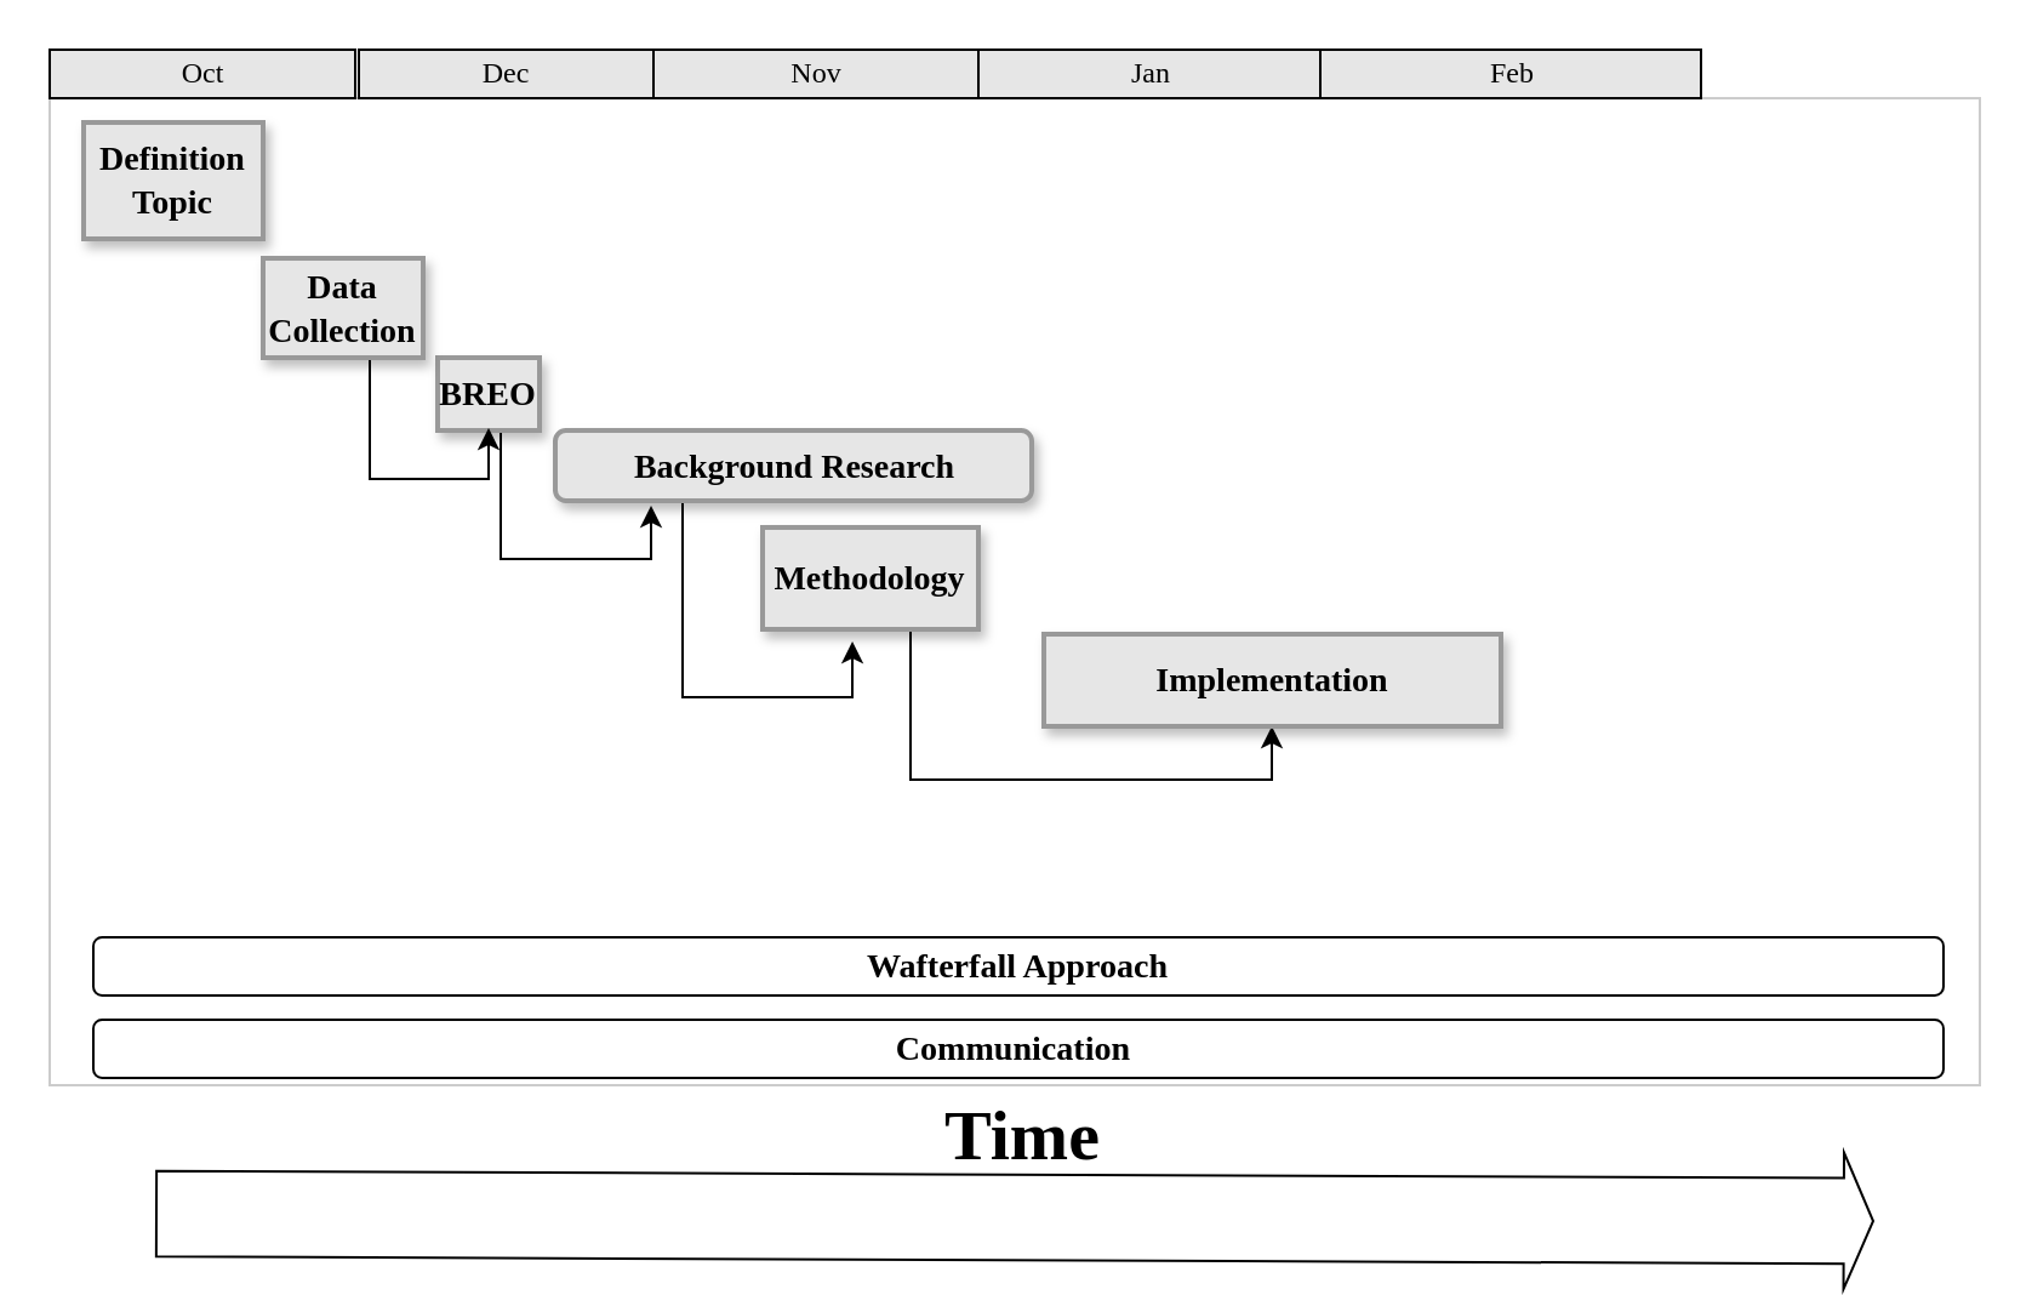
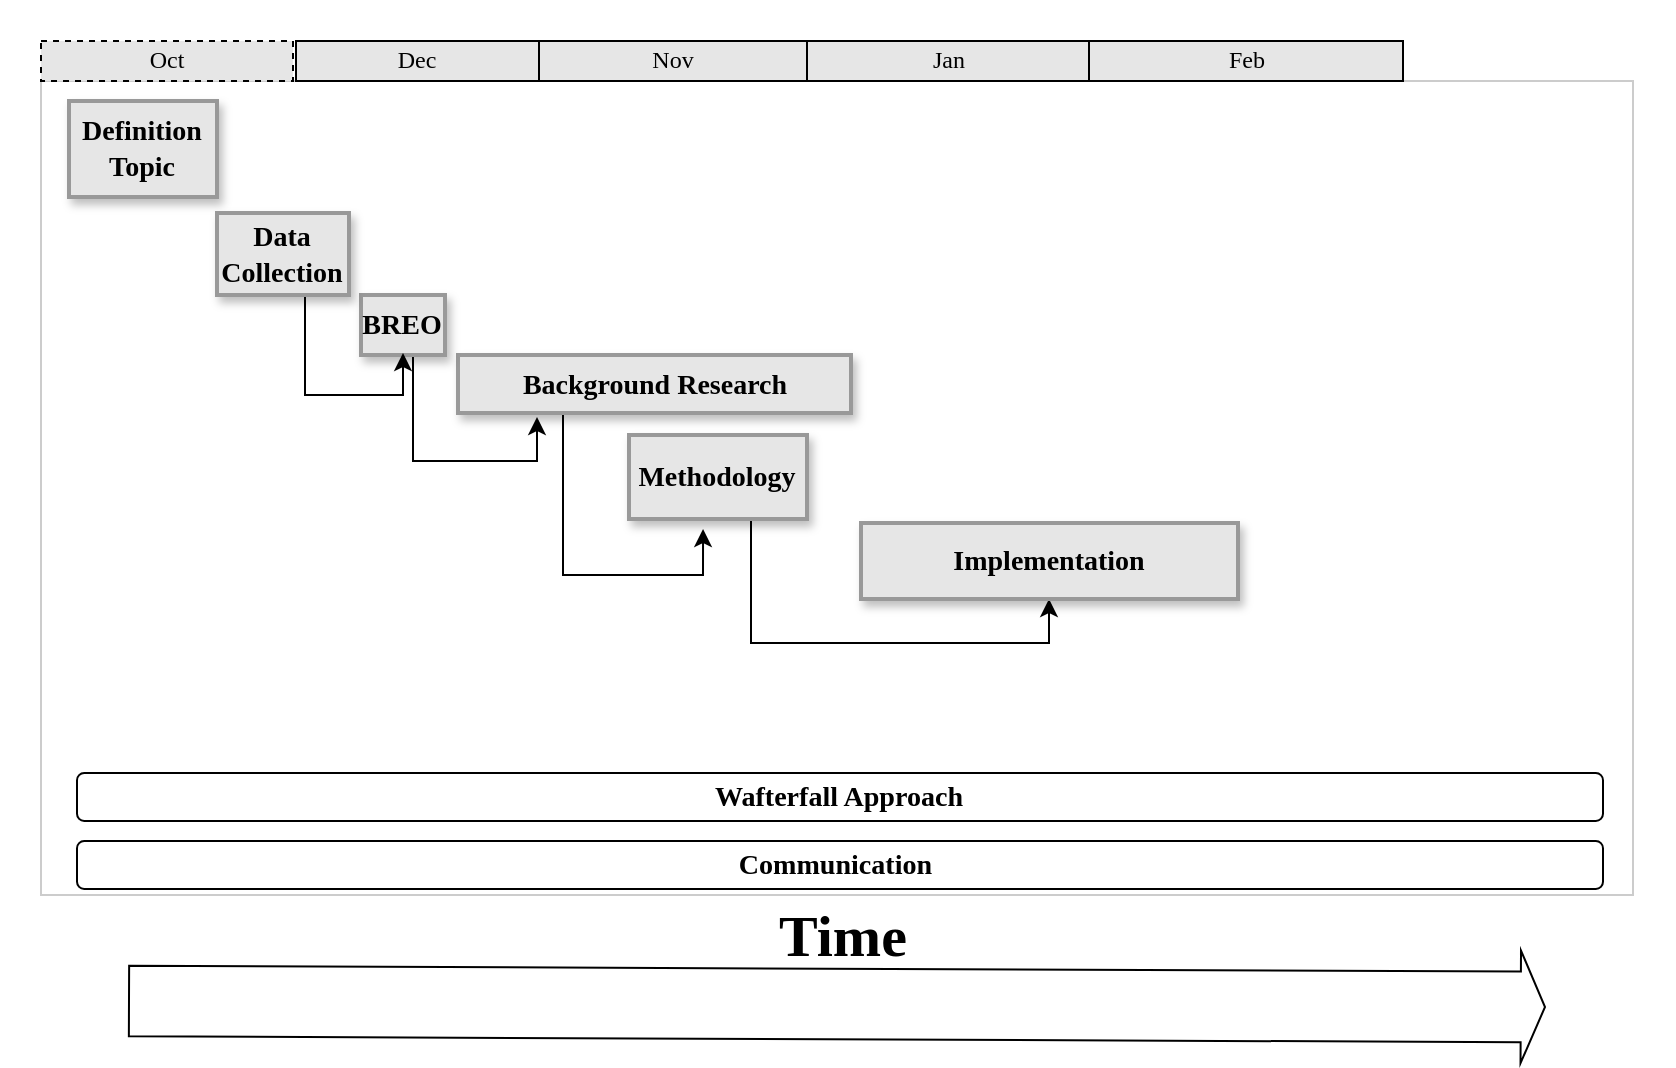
- <mxCell id="5" value="&lt;font face=&quot;Times New Roman&quot;&gt;Oct&lt;/font&gt;" style="strokeWidth=1;fontStyle=0;html=1;fillColor=#E6E6E6;shadow=0;" vertex="1" parent="1"><mxGeometry x="20" y="20" width="126" height="20" as="geometry" /></mxCell>
+ <mxCell id="5" value="&lt;font face=&quot;Times New Roman&quot;&gt;Oct&lt;/font&gt;" style="strokeWidth=1;fontStyle=0;html=1;fillColor=#E6E6E6;shadow=0;dashed=1;" vertex="1" parent="1"><mxGeometry x="20" y="20" width="126" height="20" as="geometry" /></mxCell>
- <mxCell id="10" value="&lt;b&gt;&lt;font face=&quot;Times New Roman&quot;&gt;Background Research&lt;/font&gt;&lt;/b&gt;" style="whiteSpace=wrap;html=1;strokeWidth=2;fillColor=#E6E6E6;gradientColor=none;fontSize=14;align=center;strokeColor=#999999;shadow=1;rounded=1;" vertex="1" parent="1"><mxGeometry x="228.5" y="177" width="196.5" height="29" as="geometry" /></mxCell>
+ <mxCell id="10" value="&lt;b&gt;&lt;font face=&quot;Times New Roman&quot;&gt;Background Research&lt;/font&gt;&lt;/b&gt;" style="whiteSpace=wrap;html=1;strokeWidth=2;fillColor=#E6E6E6;gradientColor=none;fontSize=14;align=center;strokeColor=#999999;shadow=1;" vertex="1" parent="1"><mxGeometry x="228.5" y="177" width="196.5" height="29" as="geometry" /></mxCell>
